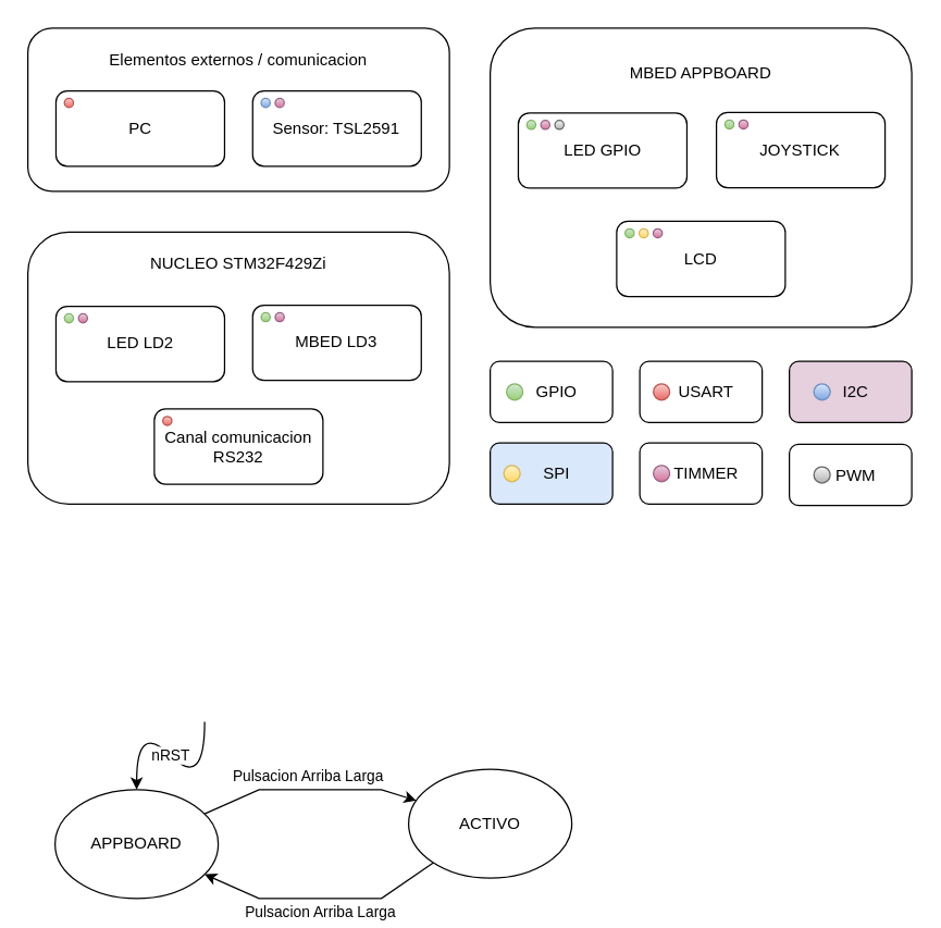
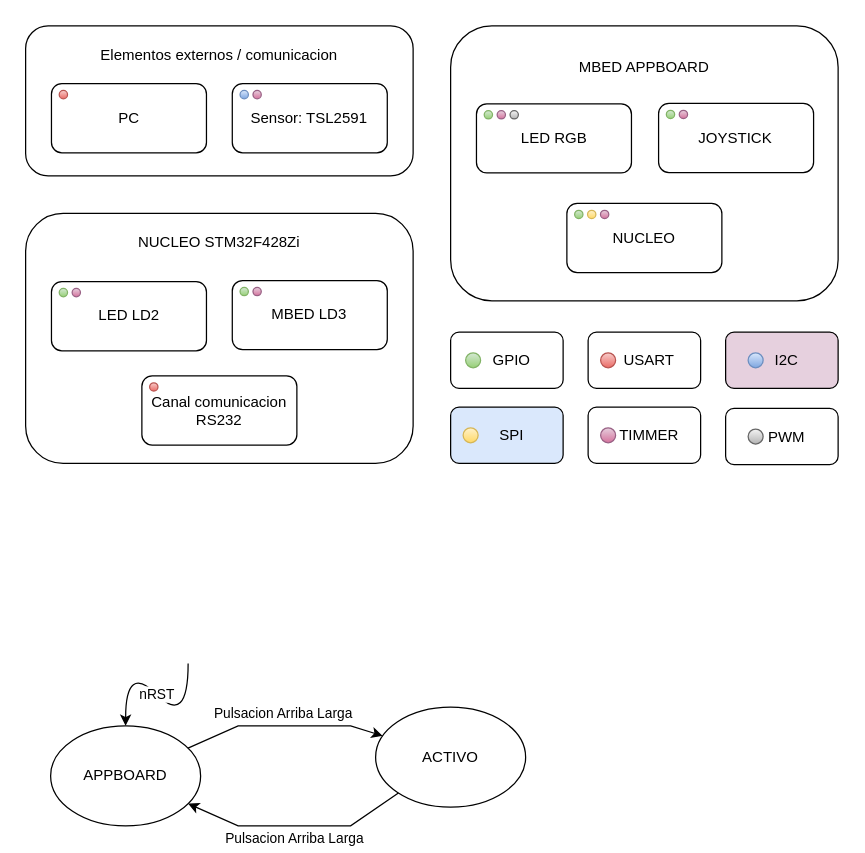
- <mxCell id="40" value="LED GPIO" style="rounded=1;whiteSpace=wrap;html=1;" vertex="1" parent="39"><mxGeometry width="124.0" height="55.385" as="geometry" /></mxCell>
+ <mxCell id="40" value="LED RGB" style="rounded=1;whiteSpace=wrap;html=1;" vertex="1" parent="39"><mxGeometry width="124.0" height="55.385" as="geometry" /></mxCell>
- <mxCell id="51" value="LCD" style="rounded=1;whiteSpace=wrap;html=1;" vertex="1" parent="50"><mxGeometry width="124.0" height="55.385" as="geometry" /></mxCell>
+ <mxCell id="51" value="NUCLEO" style="rounded=1;whiteSpace=wrap;html=1;" vertex="1" parent="50"><mxGeometry width="124.0" height="55.385" as="geometry" /></mxCell>
- <mxCell id="3" value="NUCLEO STM32F429Zi" style="rounded=1;whiteSpace=wrap;html=1;labelPosition=center;verticalLabelPosition=middle;align=center;verticalAlign=middle;spacingTop=-155;" parent="2" vertex="1"><mxGeometry width="310.0" height="200" as="geometry" /></mxCell>
+ <mxCell id="3" value="NUCLEO STM32F428Zi" style="rounded=1;whiteSpace=wrap;html=1;labelPosition=center;verticalLabelPosition=middle;align=center;verticalAlign=middle;spacingTop=-155;" parent="2" vertex="1"><mxGeometry width="310.0" height="200" as="geometry" /></mxCell>
